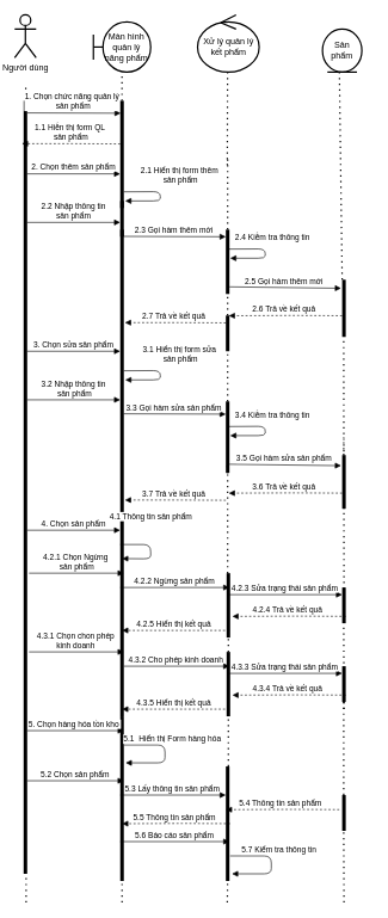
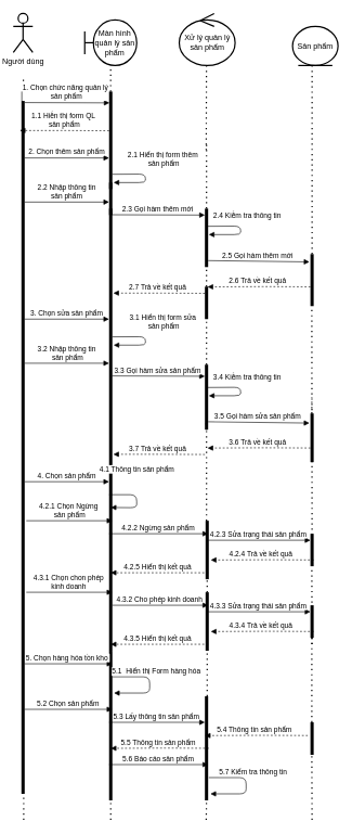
- <mxCell id="4" value="Màn hình quản lý năng phẩm" style="shape=umlBoundary;whiteSpace=wrap;html=1;strokeWidth=2;fillColor=none;gradientColor=none;" parent="1" vertex="1"><mxGeometry x="130" y="30" width="80" height="70" as="geometry" /></mxCell>
+ <mxCell id="4" value="Màn hình quản lý sản phẩm" style="shape=umlBoundary;whiteSpace=wrap;html=1;strokeWidth=2;fillColor=none;gradientColor=none;" parent="1" vertex="1"><mxGeometry x="130" y="30" width="80" height="70" as="geometry" /></mxCell>
- <mxCell id="20" value="Xử lý quản lý kết phẩm" style="ellipse;shape=umlControl;whiteSpace=wrap;html=1;strokeWidth=2;fillColor=none;gradientColor=none;" parent="1" vertex="1"><mxGeometry x="275.51" y="20" width="86.02" height="80" as="geometry" /></mxCell>
+ <mxCell id="20" value="Xử lý quản lý sản phẩm" style="ellipse;shape=umlControl;whiteSpace=wrap;html=1;strokeWidth=2;fillColor=none;gradientColor=none;" parent="1" vertex="1"><mxGeometry x="275.51" y="20" width="86.02" height="80" as="geometry" /></mxCell>
- <mxCell id="5" value="Sản phẩm" style="ellipse;shape=umlEntity;whiteSpace=wrap;html=1;strokeWidth=2;fillColor=none;gradientColor=none;" parent="1" vertex="1"><mxGeometry x="450" y="40" width="55" height="60" as="geometry" /></mxCell>
+ <mxCell id="5" value="Sản phẩm" style="ellipse;shape=umlEntity;whiteSpace=wrap;html=1;strokeWidth=2;fillColor=none;gradientColor=none;" parent="1" vertex="1"><mxGeometry x="450" y="40" width="70" height="60" as="geometry" /></mxCell>
